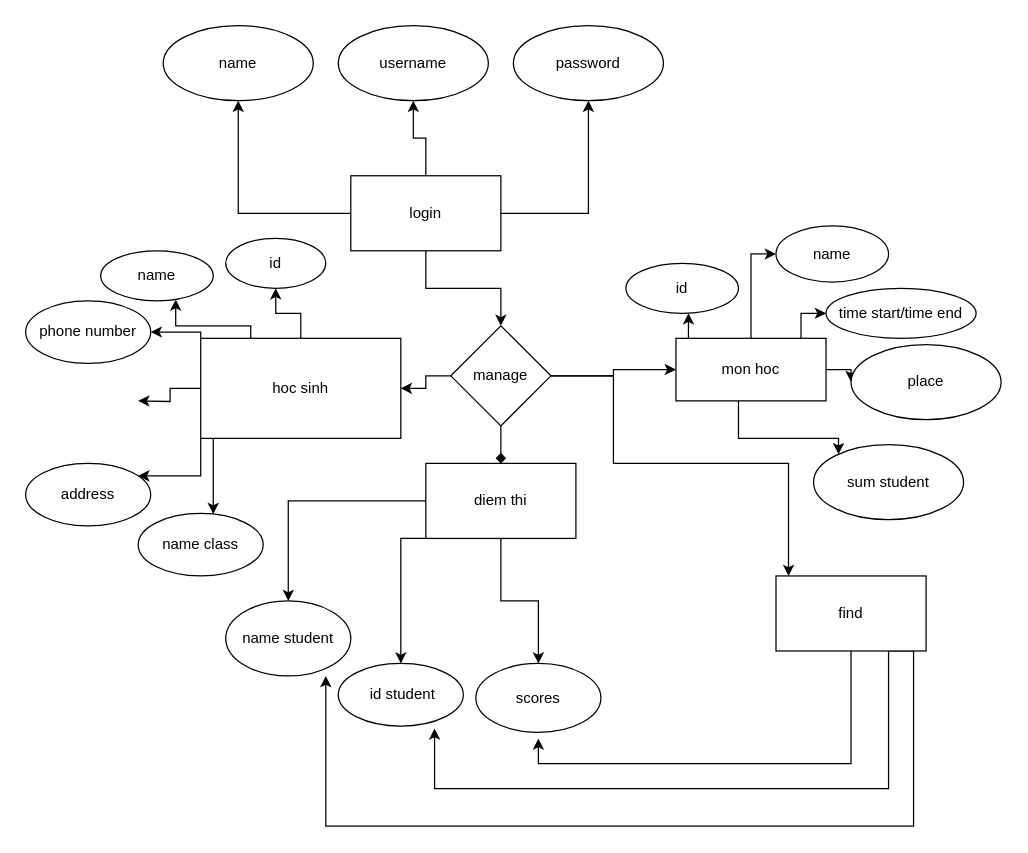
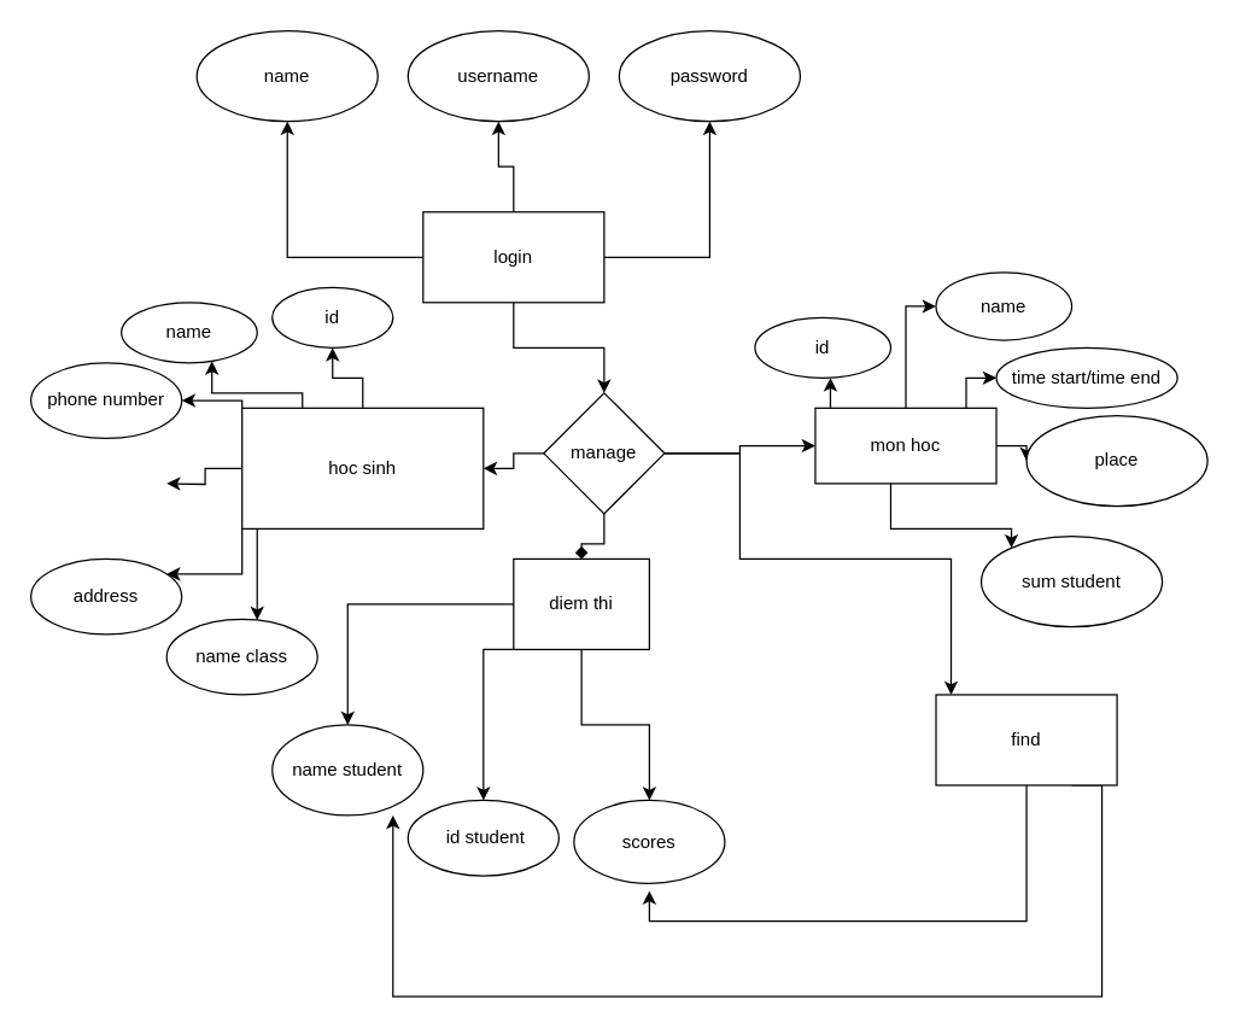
- <mxCell id="31" value="diem thi" style="whiteSpace=wrap;html=1;rounded=0;" vertex="1" parent="1"><mxGeometry x="340" y="370" width="120" height="60" as="geometry" /></mxCell>
+ <mxCell id="31" value="diem thi" style="whiteSpace=wrap;html=1;rounded=0;" vertex="1" parent="1"><mxGeometry x="340" y="370" width="90" height="60" as="geometry" /></mxCell>
- <mxCell id="46" style="edgeStyle=orthogonalEdgeStyle;rounded=0;orthogonalLoop=1;jettySize=auto;html=1;exitX=0.75;exitY=1;exitDx=0;exitDy=0;entryX=0.77;entryY=1.04;entryDx=0;entryDy=0;entryPerimeter=0;" edge="1" parent="1" source="48" target="43"><mxGeometry relative="1" as="geometry"><Array as="points"><mxPoint x="710" y="630" /><mxPoint x="347" y="630" /></Array></mxGeometry></mxCell>
